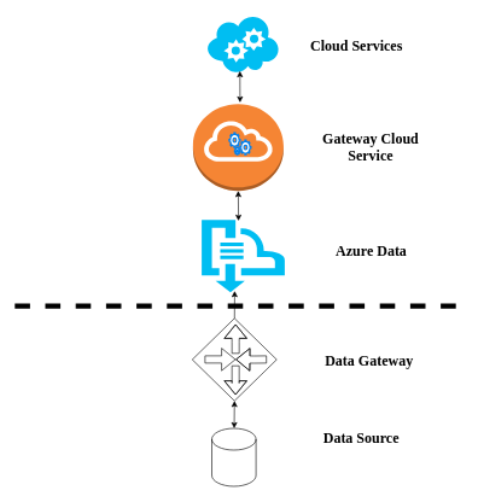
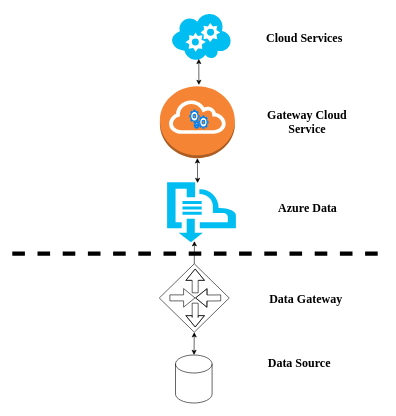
- <mxCell id="21" value="Cloud Services" style="text;html=1;strokeColor=none;fillColor=none;align=center;verticalAlign=middle;whiteSpace=wrap;rounded=0;fontFamily=Tahoma;fontSize=20;fontStyle=1" parent="1" vertex="1"><mxGeometry x="417" y="47" width="150" height="30" as="geometry" /></mxCell>
+ <mxCell id="21" value="Cloud Services" style="text;html=1;strokeColor=none;fillColor=none;align=center;verticalAlign=middle;whiteSpace=wrap;rounded=0;fontFamily=Tahoma;fontSize=20;fontStyle=1" parent="1" vertex="1"><mxGeometry x="432" y="47" width="150" height="30" as="geometry" /></mxCell>
